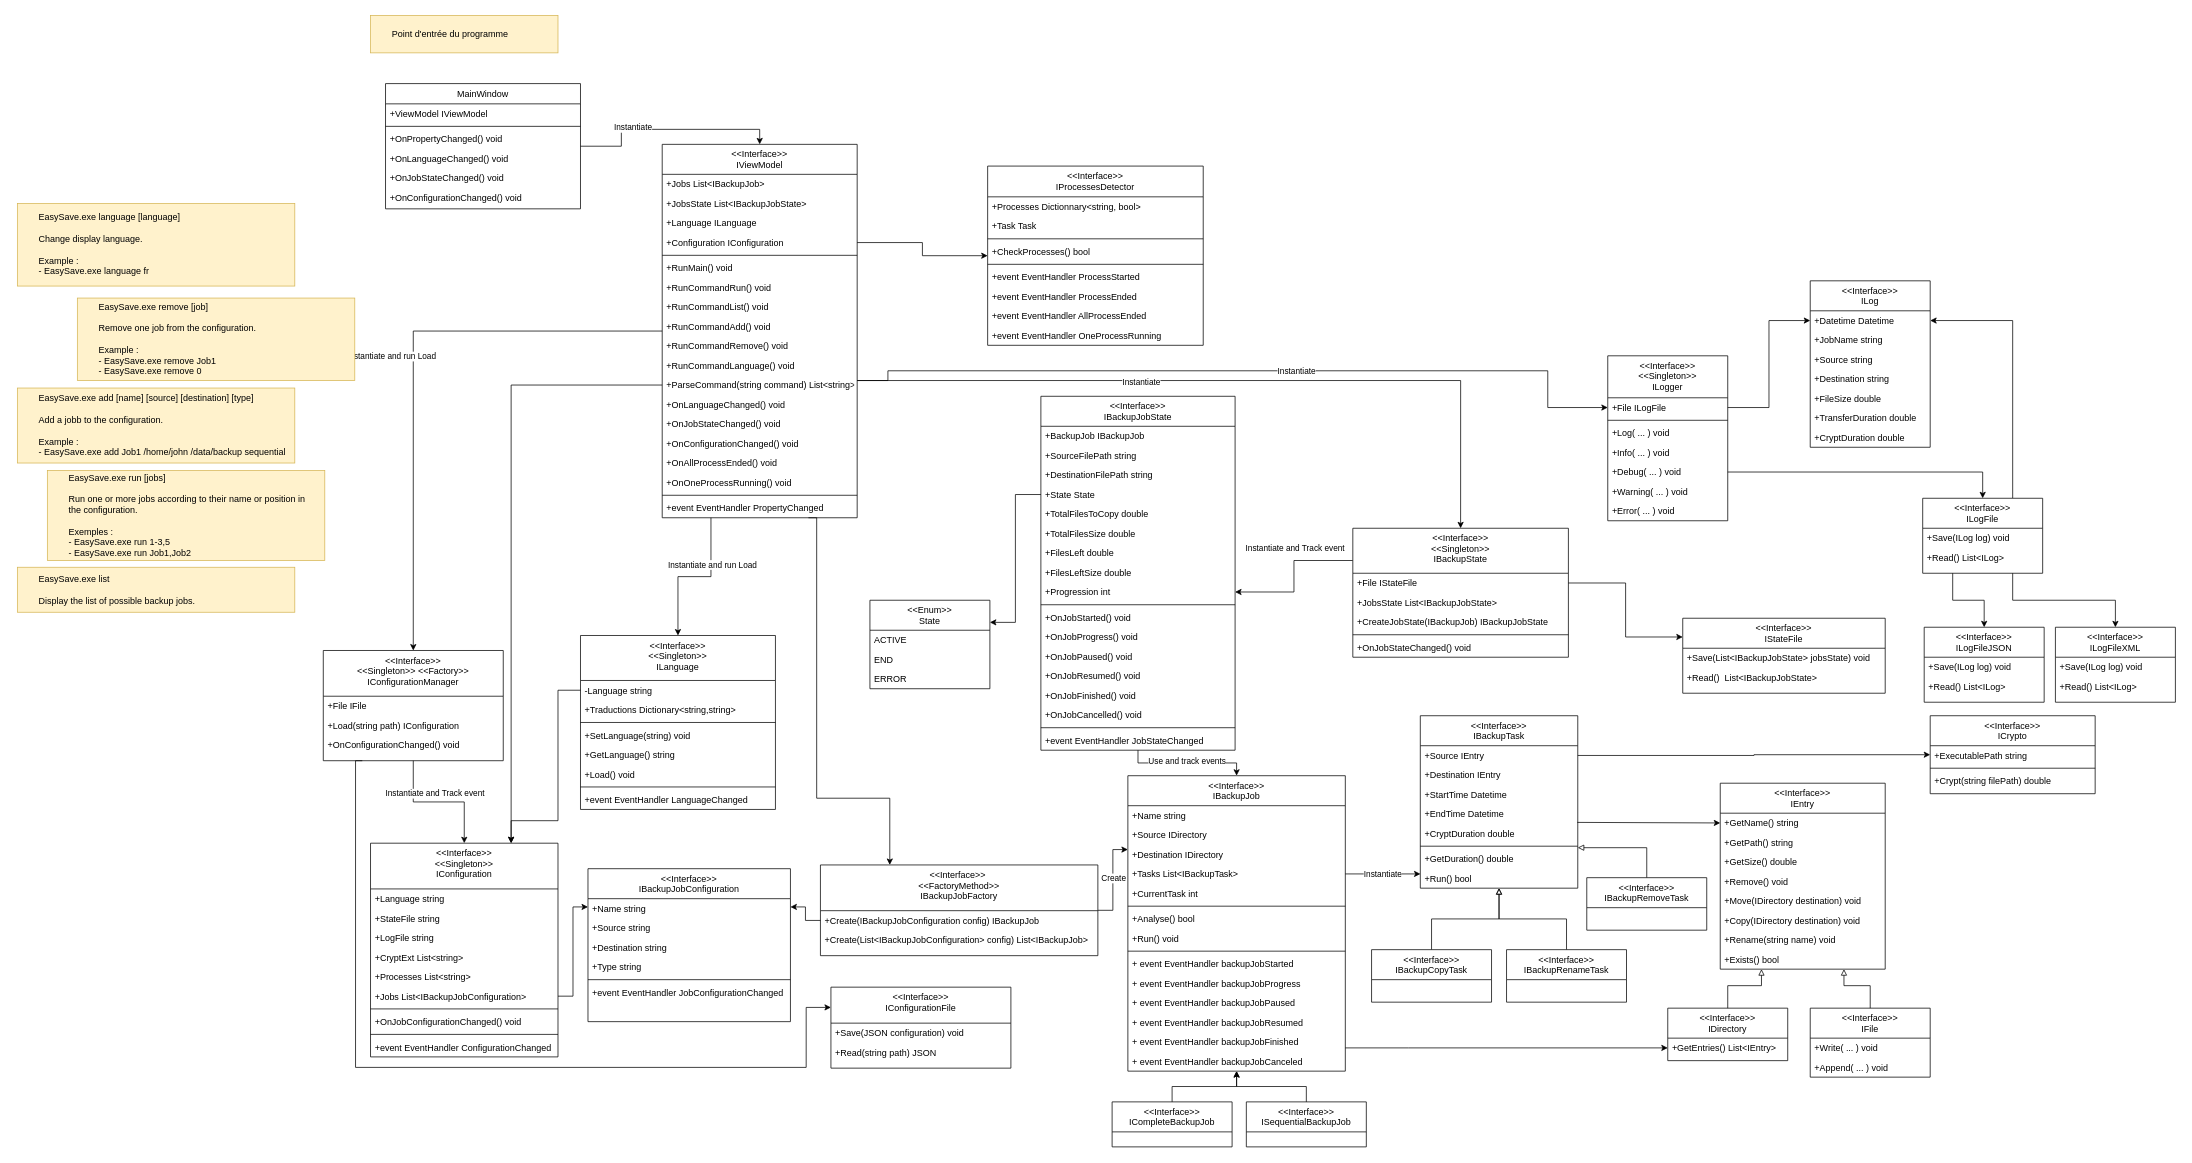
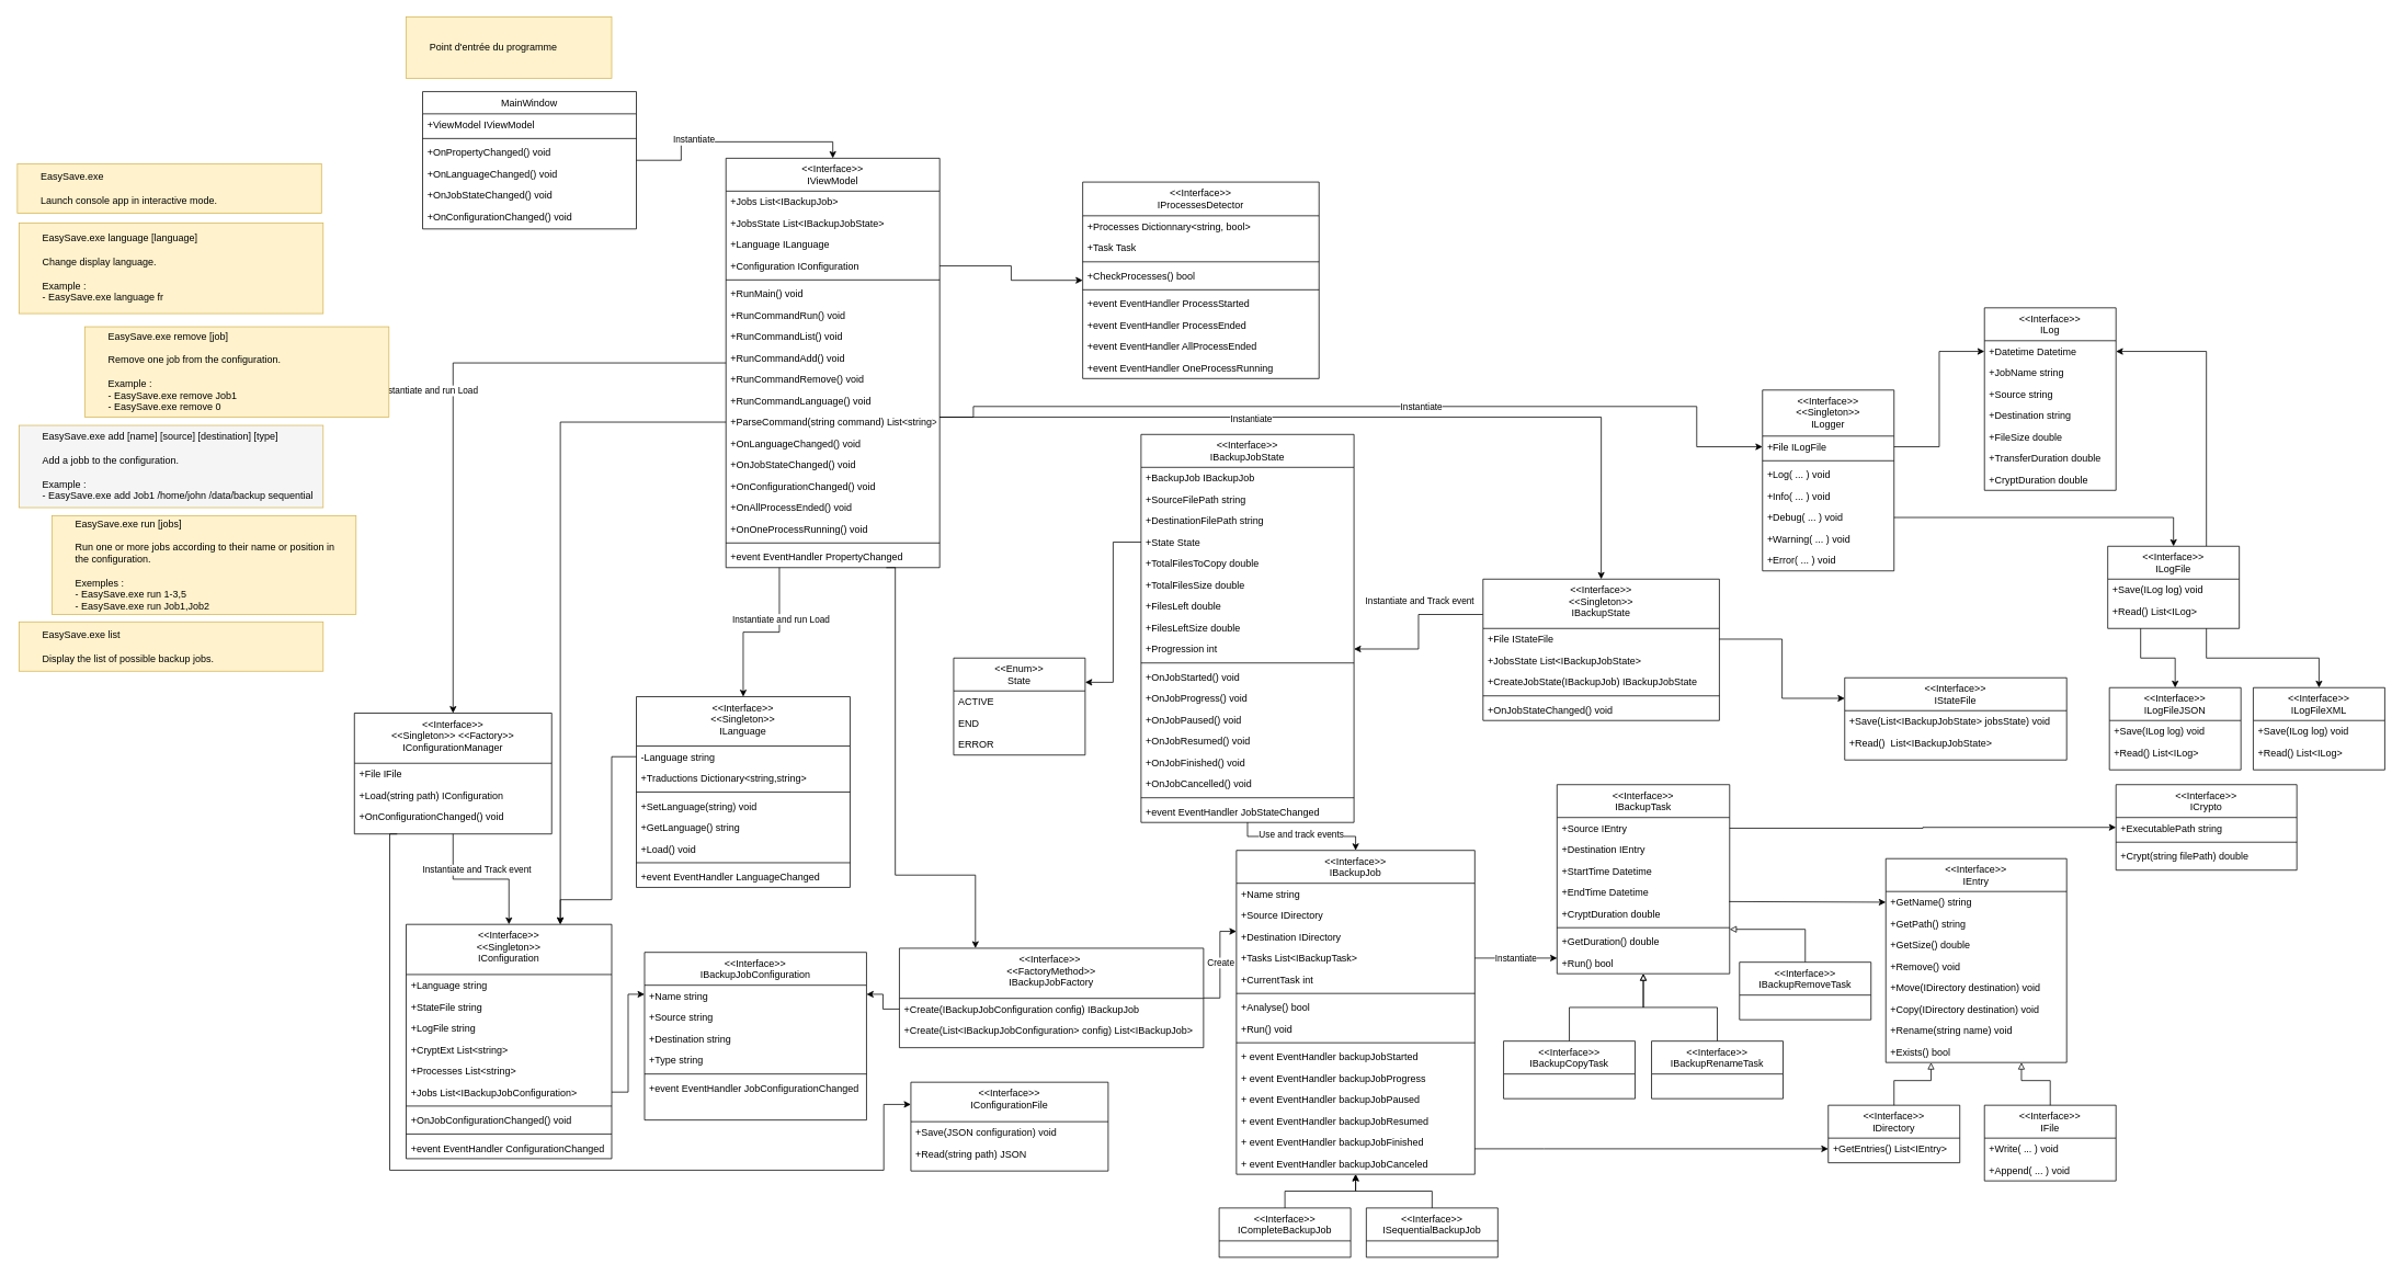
- <mxCell id="198" value="&lt;span style=&quot;white-space: pre;&quot;&gt;&#09;&lt;/span&gt;Point d'entrée du programme" style="whiteSpace=wrap;html=1;fillColor=#fff2cc;strokeColor=#d6b656;align=left;verticalAlign=middle;" vertex="1" parent="1"><mxGeometry x="493" y="20" width="250" height="50" as="geometry" /></mxCell>
+ <mxCell id="198" value="&lt;span style=&quot;white-space: pre;&quot;&gt;&#09;&lt;/span&gt;Point d'entrée du programme" style="whiteSpace=wrap;html=1;fillColor=#fff2cc;strokeColor=#d6b656;align=left;verticalAlign=middle;" vertex="1" parent="1"><mxGeometry x="493" y="20" width="250" height="75" as="geometry" /></mxCell>
+ <mxCell id="204" value="&lt;span style=&quot;white-space: pre;&quot;&gt;&#09;&lt;/span&gt;EasySave.exe&lt;br&gt;&lt;span style=&quot;white-space: pre;&quot;&gt;&#09;&lt;/span&gt;&lt;div&gt;&lt;span style=&quot;white-space: pre;&quot;&gt;&#09;&lt;/span&gt;Launch console app in interactive mode.&lt;/div&gt;" style="whiteSpace=wrap;html=1;fillColor=#fff2cc;strokeColor=#d6b656;align=left;verticalAlign=middle;" vertex="1" parent="1"><mxGeometry x="20" y="199" width="370" height="60" as="geometry" /></mxCell>
- <mxCell id="196" value="&lt;span style=&quot;white-space: pre;&quot;&gt;&#09;&lt;/span&gt;EasySave.exe add [name] [source] [destination] [type]&lt;div&gt;&lt;br&gt;&lt;/div&gt;&lt;div&gt;&lt;span style=&quot;white-space: pre;&quot;&gt;&#09;&lt;/span&gt;Add a jobb to the configuration.&lt;br&gt;&lt;/div&gt;&lt;div&gt;&lt;br&gt;&lt;/div&gt;&lt;div&gt;&lt;span style=&quot;white-space: pre;&quot;&gt;&#09;&lt;/span&gt;Example :&amp;nbsp;&lt;br&gt;&lt;/div&gt;&lt;div&gt;&lt;span style=&quot;white-space: pre;&quot;&gt;&#09;&lt;/span&gt;- EasySave.exe add Job1 /home/john /data/backup sequential&lt;br&gt;&lt;/div&gt;" style="whiteSpace=wrap;html=1;fillColor=#fff2cc;strokeColor=#d6b656;align=left;verticalAlign=middle;" vertex="1" parent="1"><mxGeometry x="22" y="517" width="370" height="100" as="geometry" /></mxCell>
+ <mxCell id="196" value="&lt;span style=&quot;white-space: pre;&quot;&gt;&#09;&lt;/span&gt;EasySave.exe add [name] [source] [destination] [type]&lt;div&gt;&lt;br&gt;&lt;/div&gt;&lt;div&gt;&lt;span style=&quot;white-space: pre;&quot;&gt;&#09;&lt;/span&gt;Add a jobb to the configuration.&lt;br&gt;&lt;/div&gt;&lt;div&gt;&lt;br&gt;&lt;/div&gt;&lt;div&gt;&lt;span style=&quot;white-space: pre;&quot;&gt;&#09;&lt;/span&gt;Example :&amp;nbsp;&lt;br&gt;&lt;/div&gt;&lt;div&gt;&lt;span style=&quot;white-space: pre;&quot;&gt;&#09;&lt;/span&gt;- EasySave.exe add Job1 /home/john /data/backup sequential&lt;br&gt;&lt;/div&gt;" style="whiteSpace=wrap;html=1;fillColor=#f5f5f5;strokeColor=#d6b656;align=left;verticalAlign=middle;" vertex="1" parent="1"><mxGeometry x="22" y="517" width="370" height="100" as="geometry" /></mxCell>
